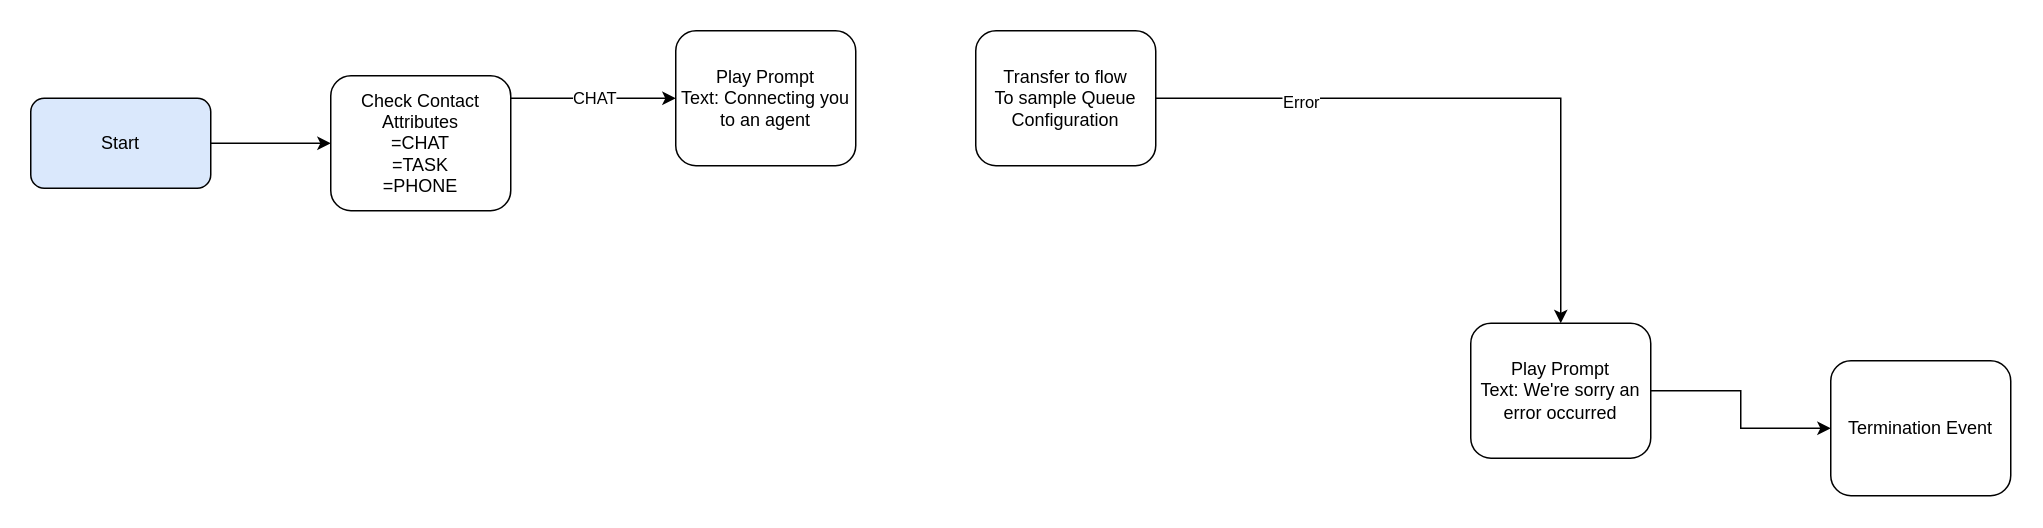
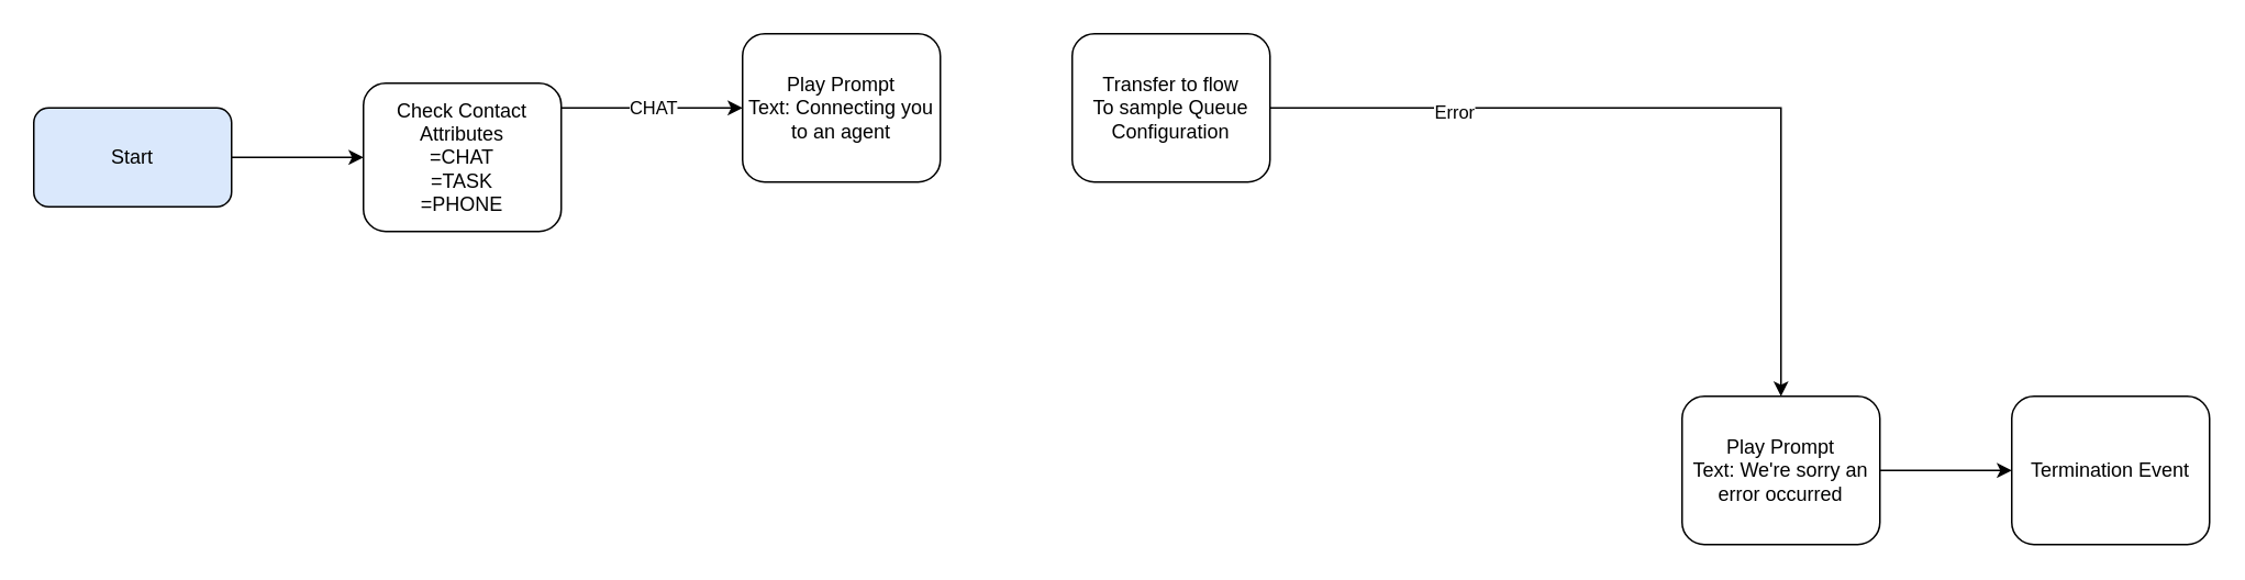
- <mxCell id="12" value="Play Prompt&lt;br&gt;Text: We're sorry an error occurred" style="rounded=1;whiteSpace=wrap;html=1;" vertex="1" parent="1"><mxGeometry x="980" y="215" width="120" height="90" as="geometry" /></mxCell>
+ <mxCell id="12" value="Play Prompt&lt;br&gt;Text: We're sorry an error occurred" style="rounded=1;whiteSpace=wrap;html=1;" vertex="1" parent="1"><mxGeometry x="1020" y="240" width="120" height="90" as="geometry" /></mxCell>
